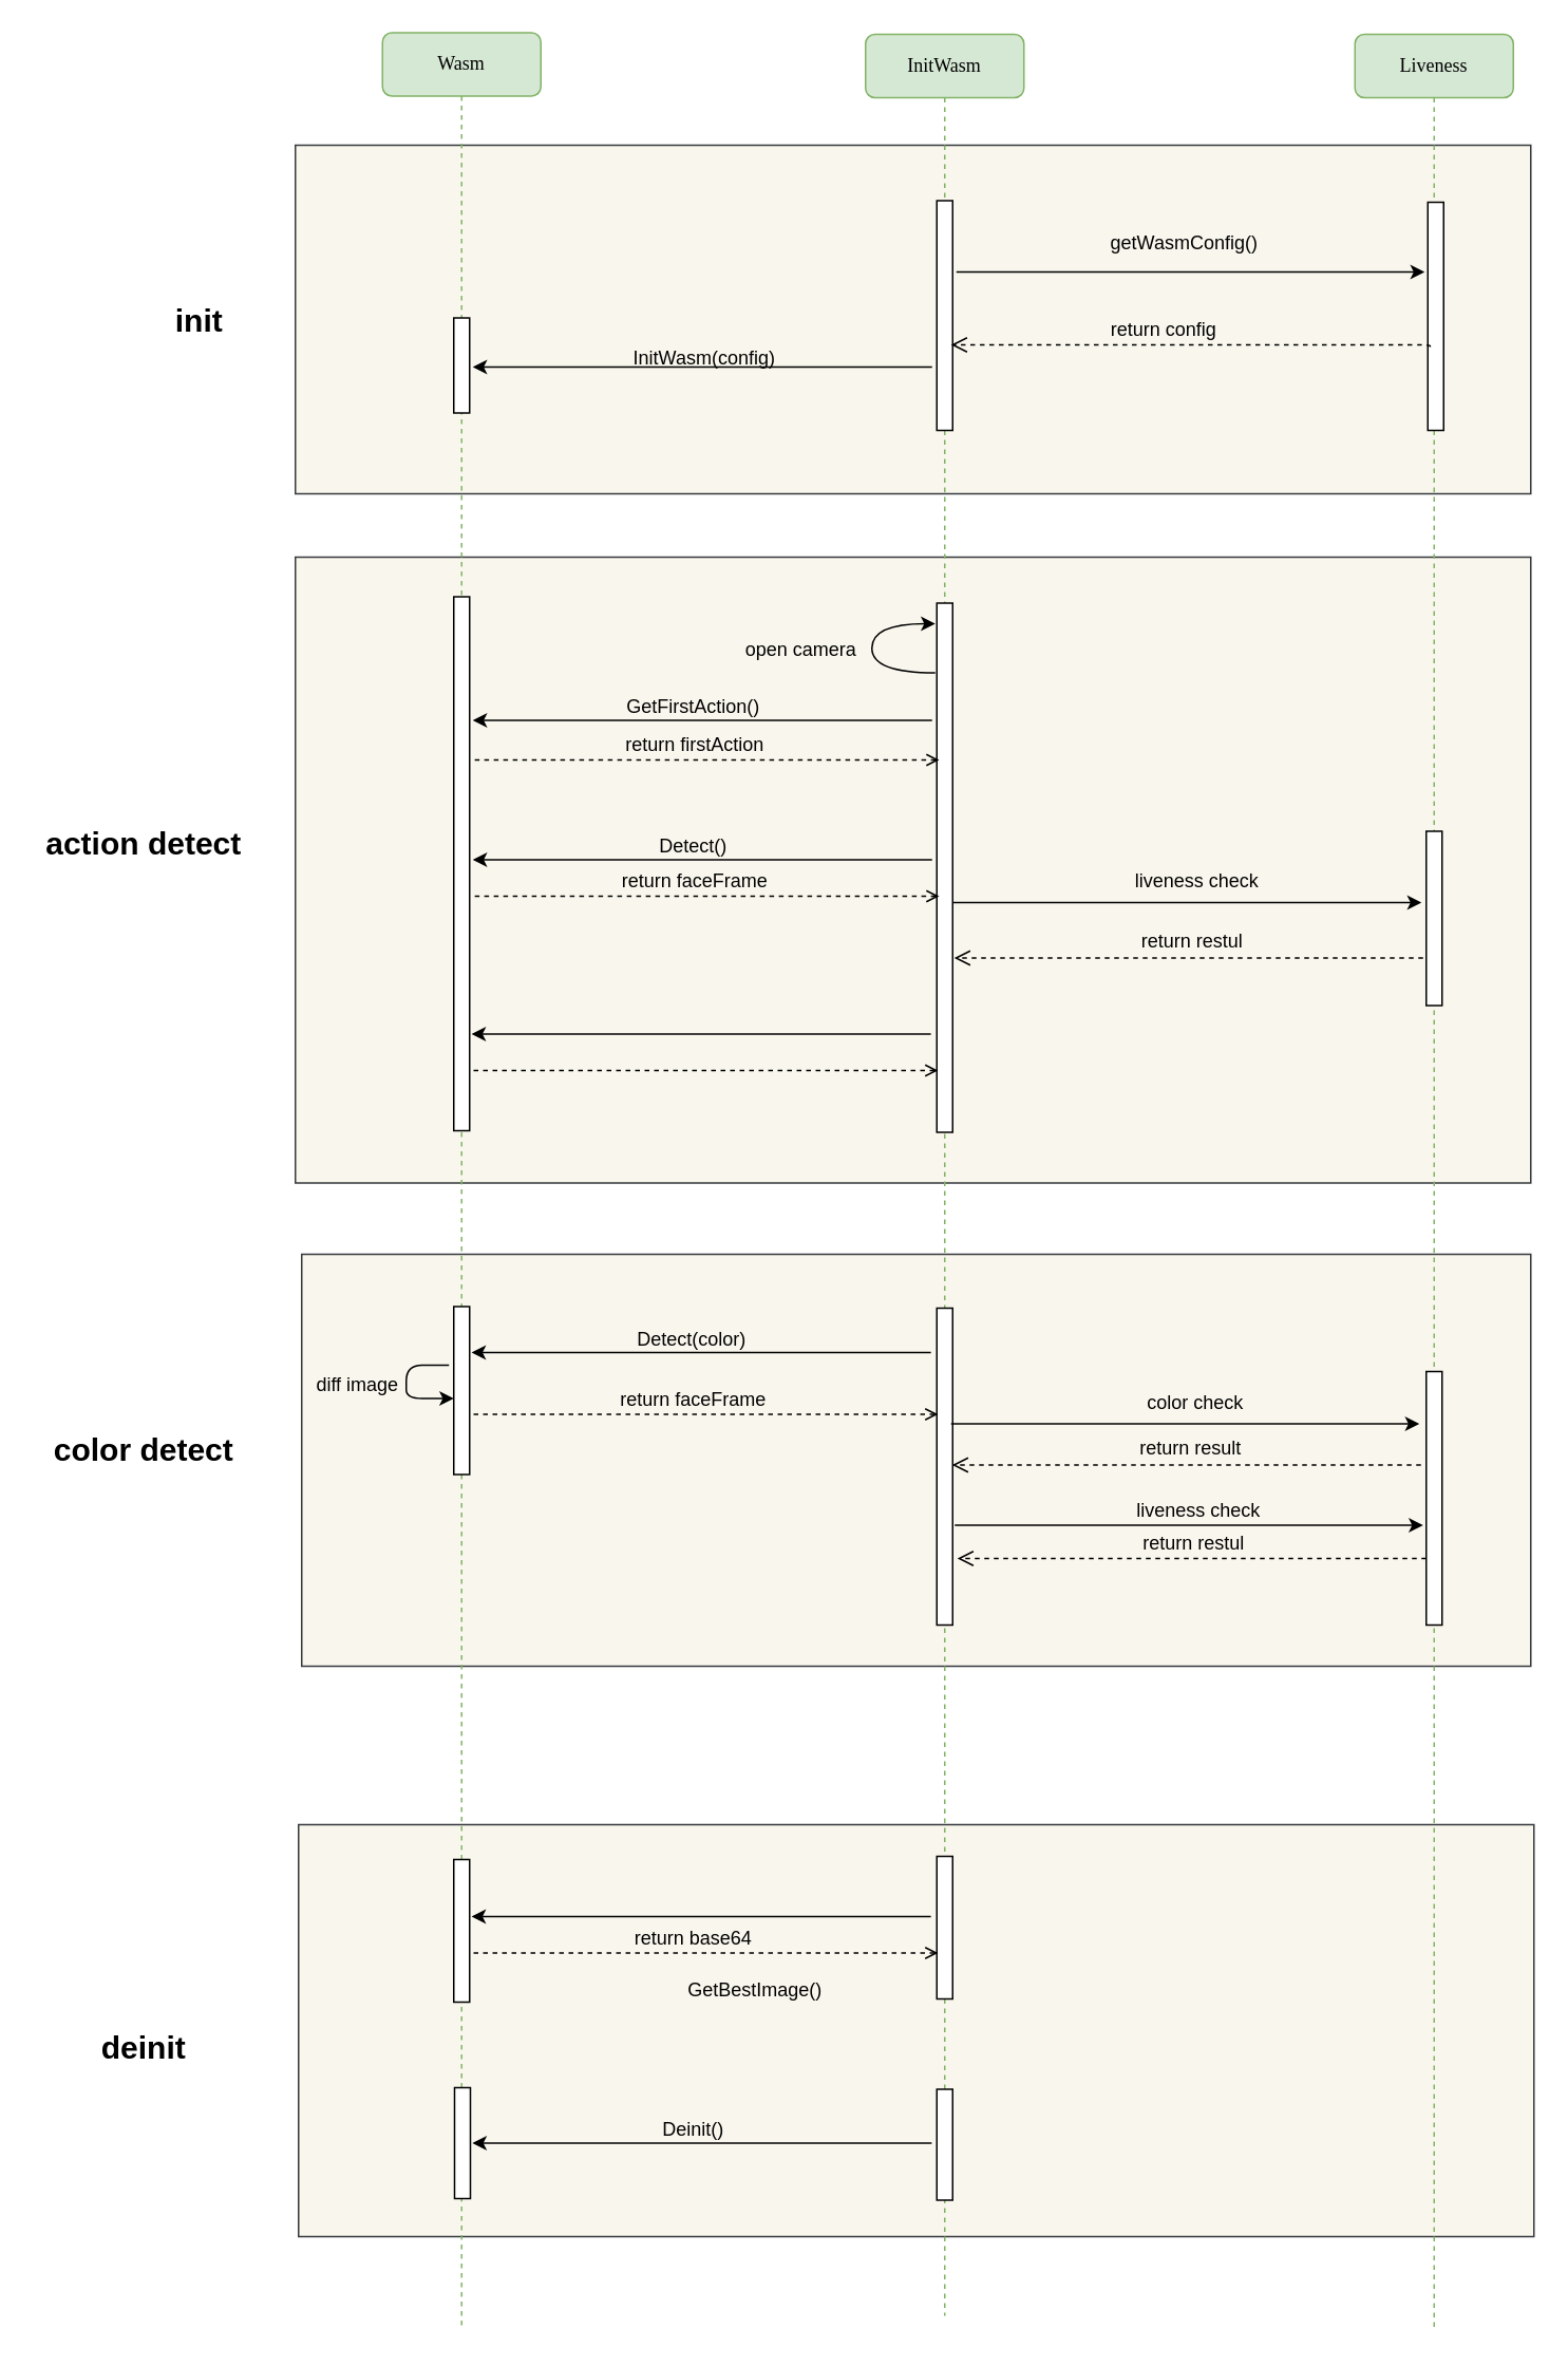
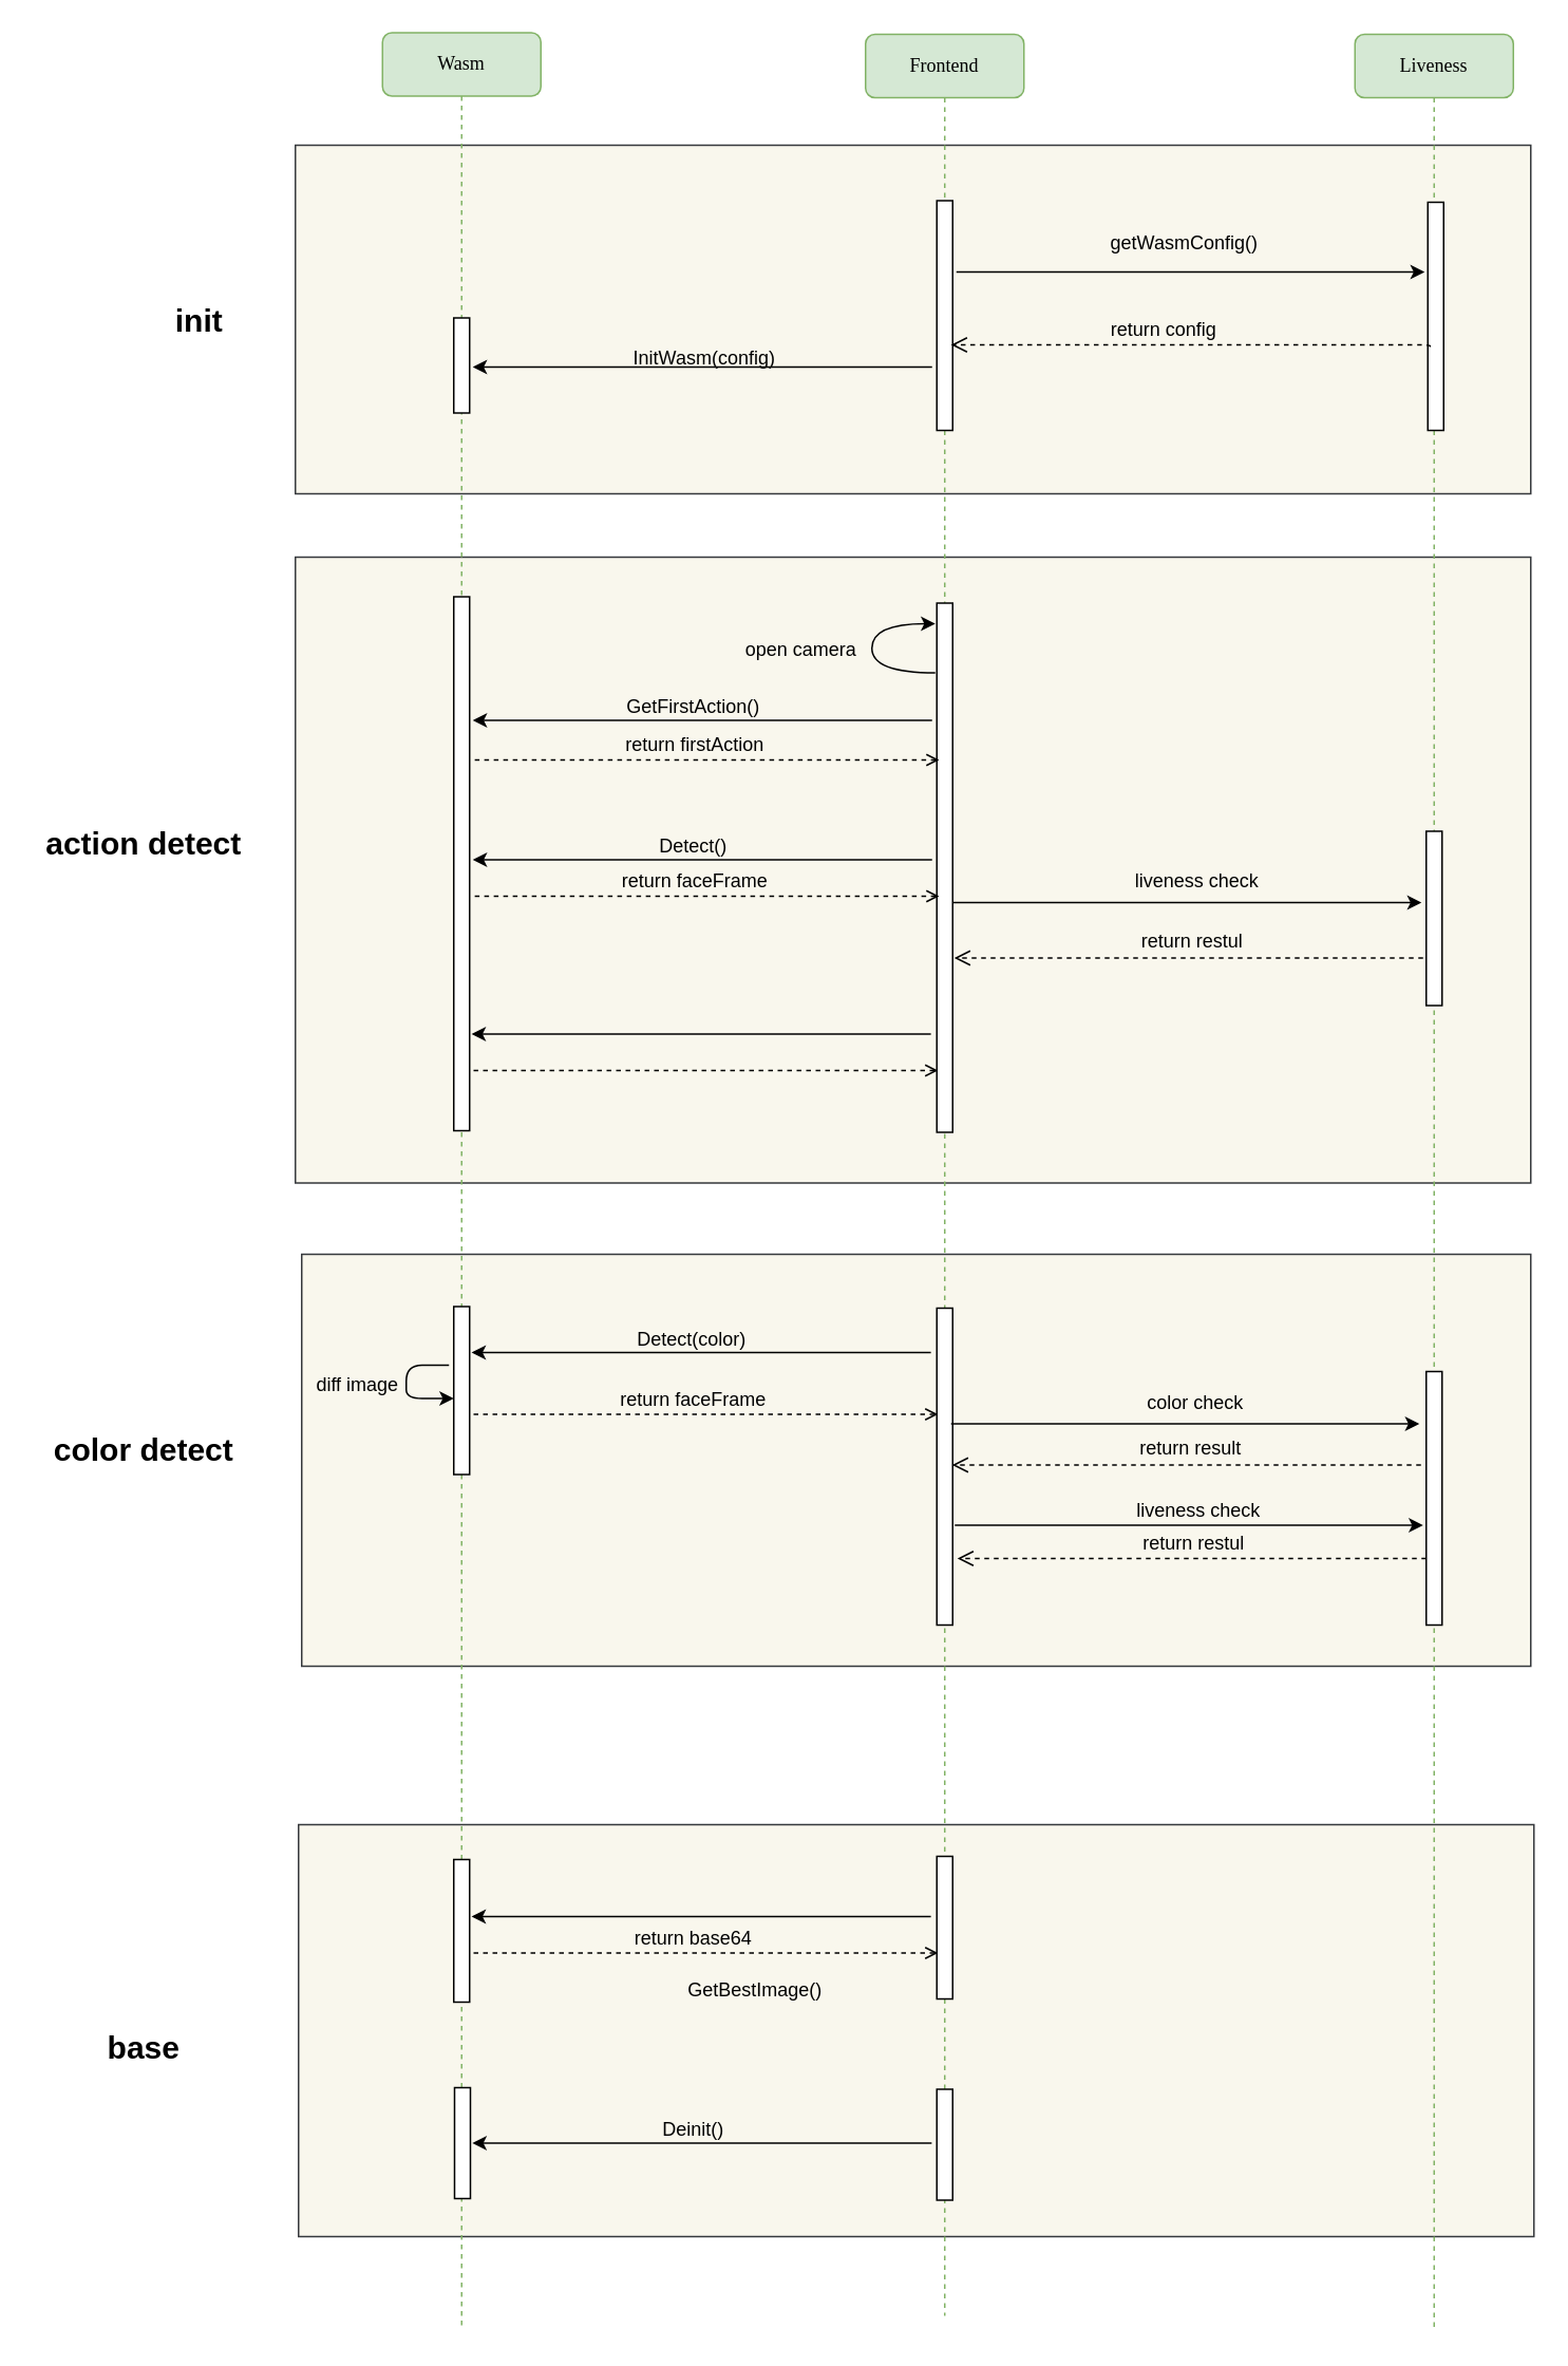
- <mxCell id="11" value="InitWasm" style="shape=umlLifeline;perimeter=lifelinePerimeter;whiteSpace=wrap;html=1;container=1;collapsible=0;recursiveResize=0;outlineConnect=0;rounded=1;shadow=0;comic=0;labelBackgroundColor=none;strokeWidth=1;fontFamily=Verdana;fontSize=12;align=center;fillColor=#d5e8d4;strokeColor=#82b366;" vertex="1" parent="1"><mxGeometry x="546" y="21" width="100" height="1440" as="geometry" /></mxCell>
+ <mxCell id="11" value="Frontend" style="shape=umlLifeline;perimeter=lifelinePerimeter;whiteSpace=wrap;html=1;container=1;collapsible=0;recursiveResize=0;outlineConnect=0;rounded=1;shadow=0;comic=0;labelBackgroundColor=none;strokeWidth=1;fontFamily=Verdana;fontSize=12;align=center;fillColor=#d5e8d4;strokeColor=#82b366;" vertex="1" parent="1"><mxGeometry x="546" y="21" width="100" height="1440" as="geometry" /></mxCell>
- <mxCell id="67" value="&lt;span style=&quot;font-size: 20px&quot;&gt;&lt;b&gt;deinit&lt;/b&gt;&lt;/span&gt;" style="text;html=1;align=center;verticalAlign=middle;resizable=0;points=[];autosize=1;strokeColor=none;fillColor=none;" vertex="1" parent="1"><mxGeometry x="55" y="1281" width="70" height="20" as="geometry" /></mxCell>
+ <mxCell id="67" value="&lt;span style=&quot;font-size: 20px&quot;&gt;&lt;b&gt;base&lt;/b&gt;&lt;/span&gt;" style="text;html=1;align=center;verticalAlign=middle;resizable=0;points=[];autosize=1;strokeColor=none;fillColor=none;" vertex="1" parent="1"><mxGeometry x="55" y="1281" width="70" height="20" as="geometry" /></mxCell>
